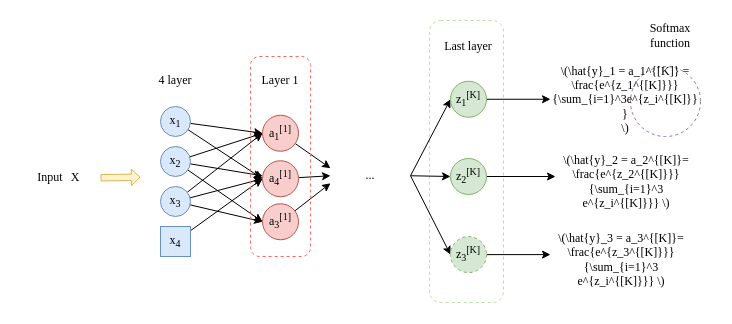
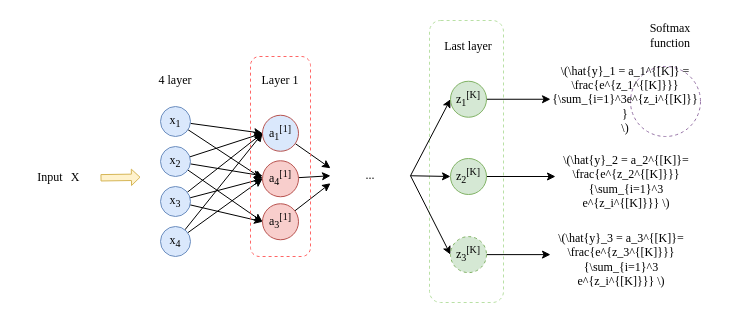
- <mxCell id="23" value="a&lt;sub&gt;1&lt;/sub&gt;&lt;sup&gt;[1]&lt;/sup&gt;" style="ellipse;whiteSpace=wrap;html=1;aspect=fixed;fillColor=#f8cecc;strokeColor=#b85450;fontFamily=Lucida Console;direction=south;" parent="1" vertex="1"><mxGeometry x="262" y="114.75" width="36" height="36" as="geometry" /></mxCell>
+ <mxCell id="23" value="a&lt;sub&gt;1&lt;/sub&gt;&lt;sup&gt;[1]&lt;/sup&gt;" style="ellipse;whiteSpace=wrap;html=1;aspect=fixed;fillColor=#dae8fc;strokeColor=#b85450;fontFamily=Lucida Console;direction=south;" parent="1" vertex="1"><mxGeometry x="262" y="114.75" width="36" height="36" as="geometry" /></mxCell>
+ <mxCell id="15" style="edgeStyle=none;rounded=0;orthogonalLoop=1;jettySize=auto;html=1;entryX=0.5;entryY=1;entryDx=0;entryDy=0;fontSize=10;" parent="1" source="17" target="23" edge="1"><mxGeometry relative="1" as="geometry" /></mxCell>
- <mxCell id="17" value="x&lt;sub&gt;4&lt;/sub&gt;" style="whiteSpace=wrap;html=1;aspect=fixed;fillColor=#dae8fc;strokeColor=#6c8ebf;fontFamily=Lucida Console;rounded=0;" parent="1" vertex="1"><mxGeometry x="160" y="226" width="30" height="30" as="geometry" /></mxCell>
+ <mxCell id="17" value="x&lt;sub&gt;4&lt;/sub&gt;" style="ellipse;whiteSpace=wrap;html=1;aspect=fixed;fillColor=#dae8fc;strokeColor=#6c8ebf;fontFamily=Lucida Console;" parent="1" vertex="1"><mxGeometry x="160" y="226" width="30" height="30" as="geometry" /></mxCell>
